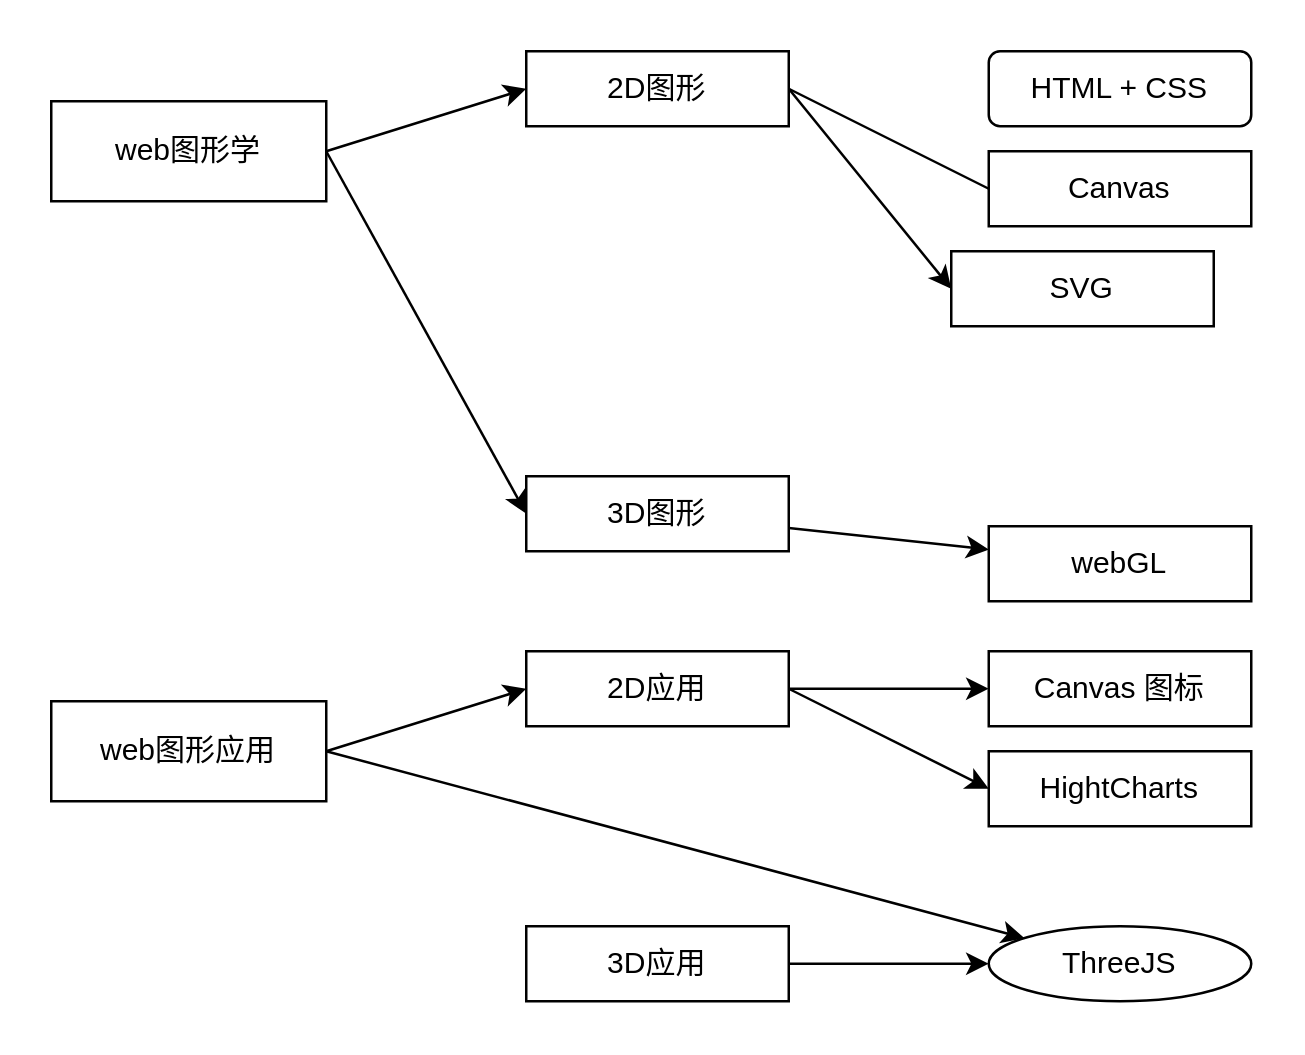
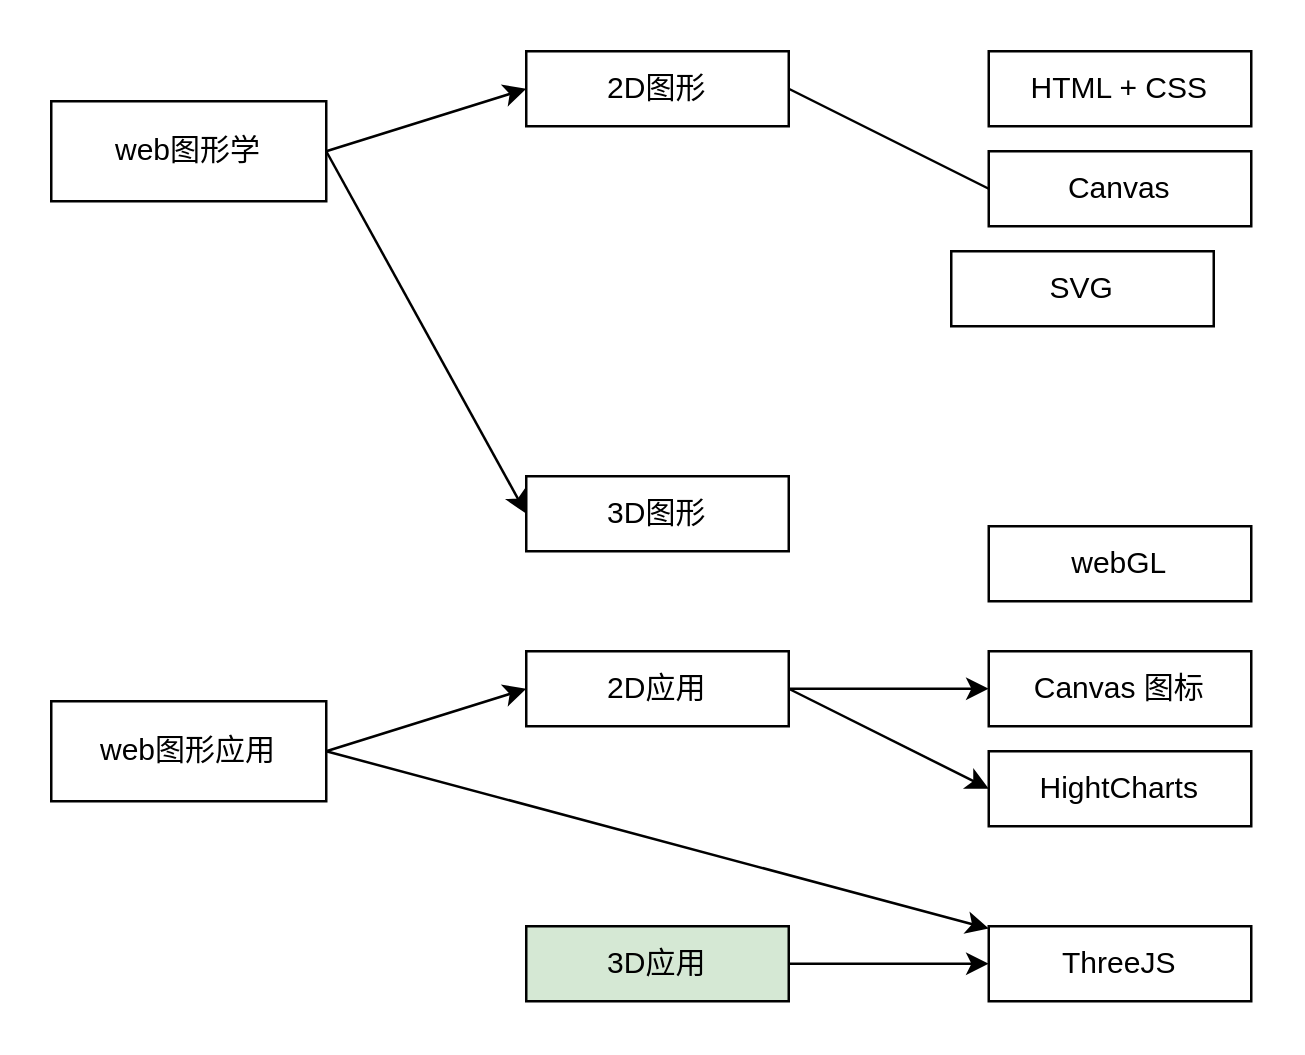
- <mxCell id="10" value="HTML + CSS" style="whiteSpace=wrap;html=1;rounded=1;" vertex="1" parent="1"><mxGeometry x="395" y="20" width="105" height="30" as="geometry" /></mxCell>
+ <mxCell id="10" value="HTML + CSS" style="whiteSpace=wrap;html=1;" vertex="1" parent="1"><mxGeometry x="395" y="20" width="105" height="30" as="geometry" /></mxCell>
- <mxCell id="6" style="edgeStyle=none;html=1;exitX=1;exitY=0.5;exitDx=0;exitDy=0;entryX=0;entryY=0.5;entryDx=0;entryDy=0;" edge="1" parent="1" source="7" target="12"><mxGeometry relative="1" as="geometry" /></mxCell>
- <mxCell id="8" value="" style="edgeStyle=none;html=1;" edge="1" parent="1" source="9" target="13"><mxGeometry relative="1" as="geometry" /></mxCell>
- <mxCell id="21" value="3D应用" style="whiteSpace=wrap;html=1;" vertex="1" parent="1"><mxGeometry x="210" y="370" width="105" height="30" as="geometry" /></mxCell>
+ <mxCell id="21" value="3D应用" style="whiteSpace=wrap;html=1;fillColor=#d5e8d4;" vertex="1" parent="1"><mxGeometry x="210" y="370" width="105" height="30" as="geometry" /></mxCell>
- <mxCell id="24" value="ThreeJS" style="ellipse;whiteSpace=wrap;html=1;" vertex="1" parent="1"><mxGeometry x="395" y="370" width="105" height="30" as="geometry" /></mxCell>
+ <mxCell id="24" value="ThreeJS" style="whiteSpace=wrap;html=1;" vertex="1" parent="1"><mxGeometry x="395" y="370" width="105" height="30" as="geometry" /></mxCell>
